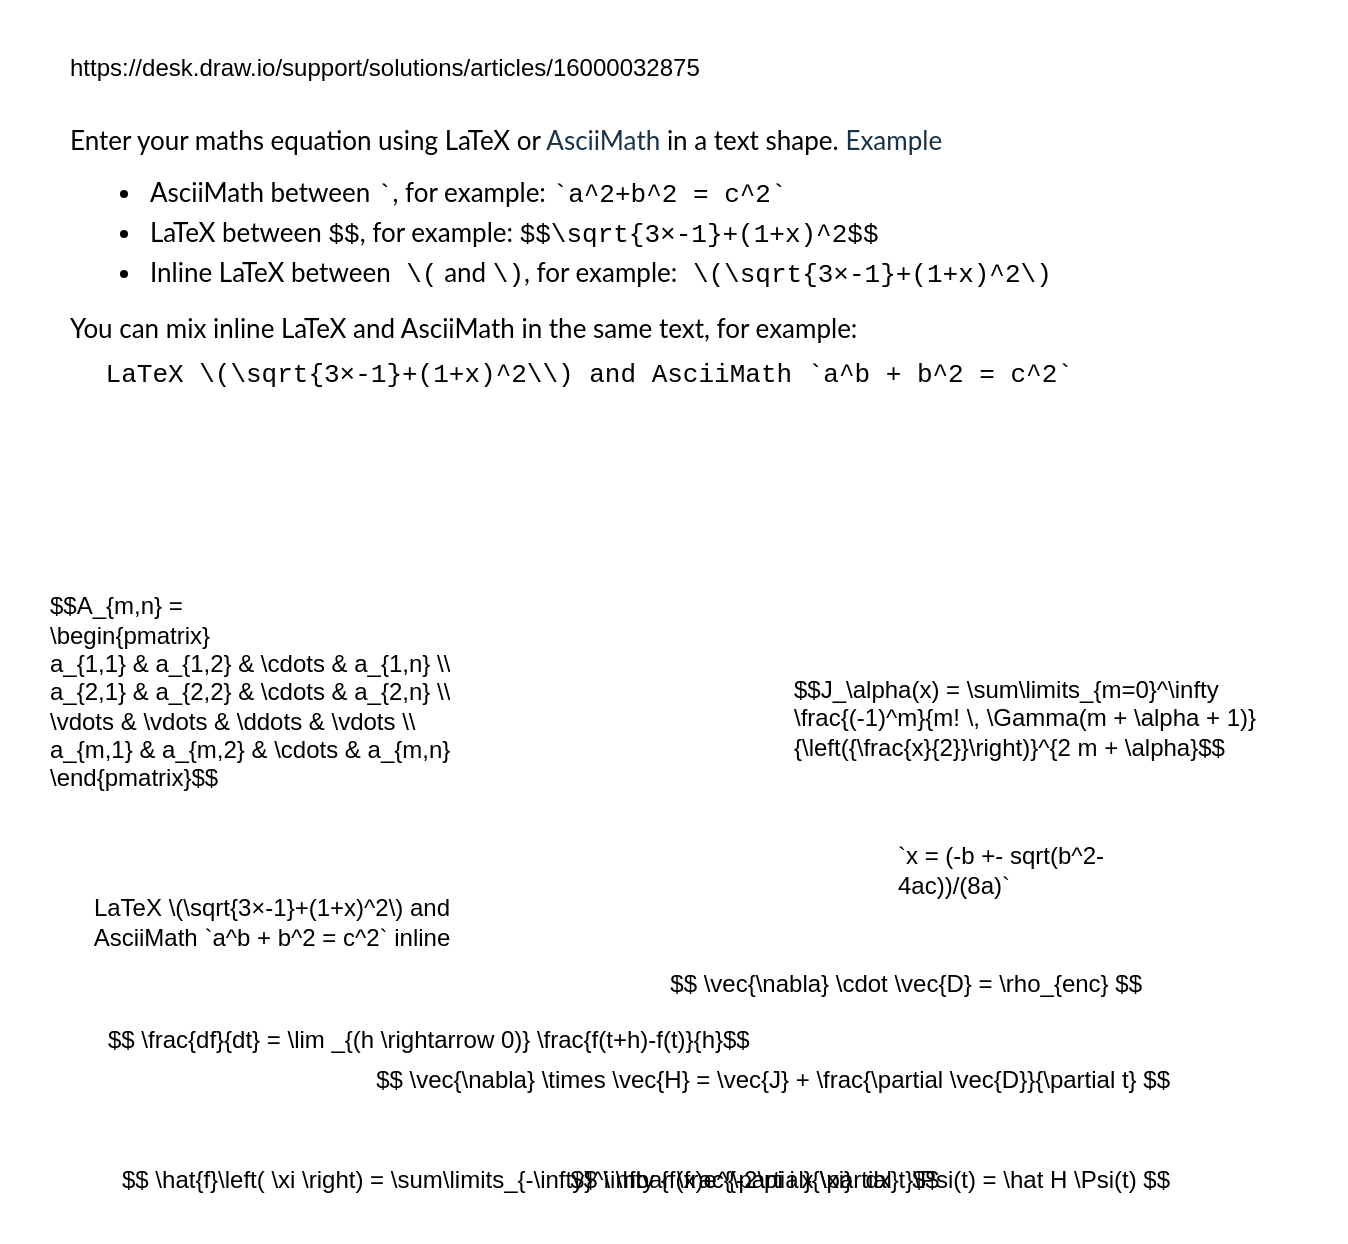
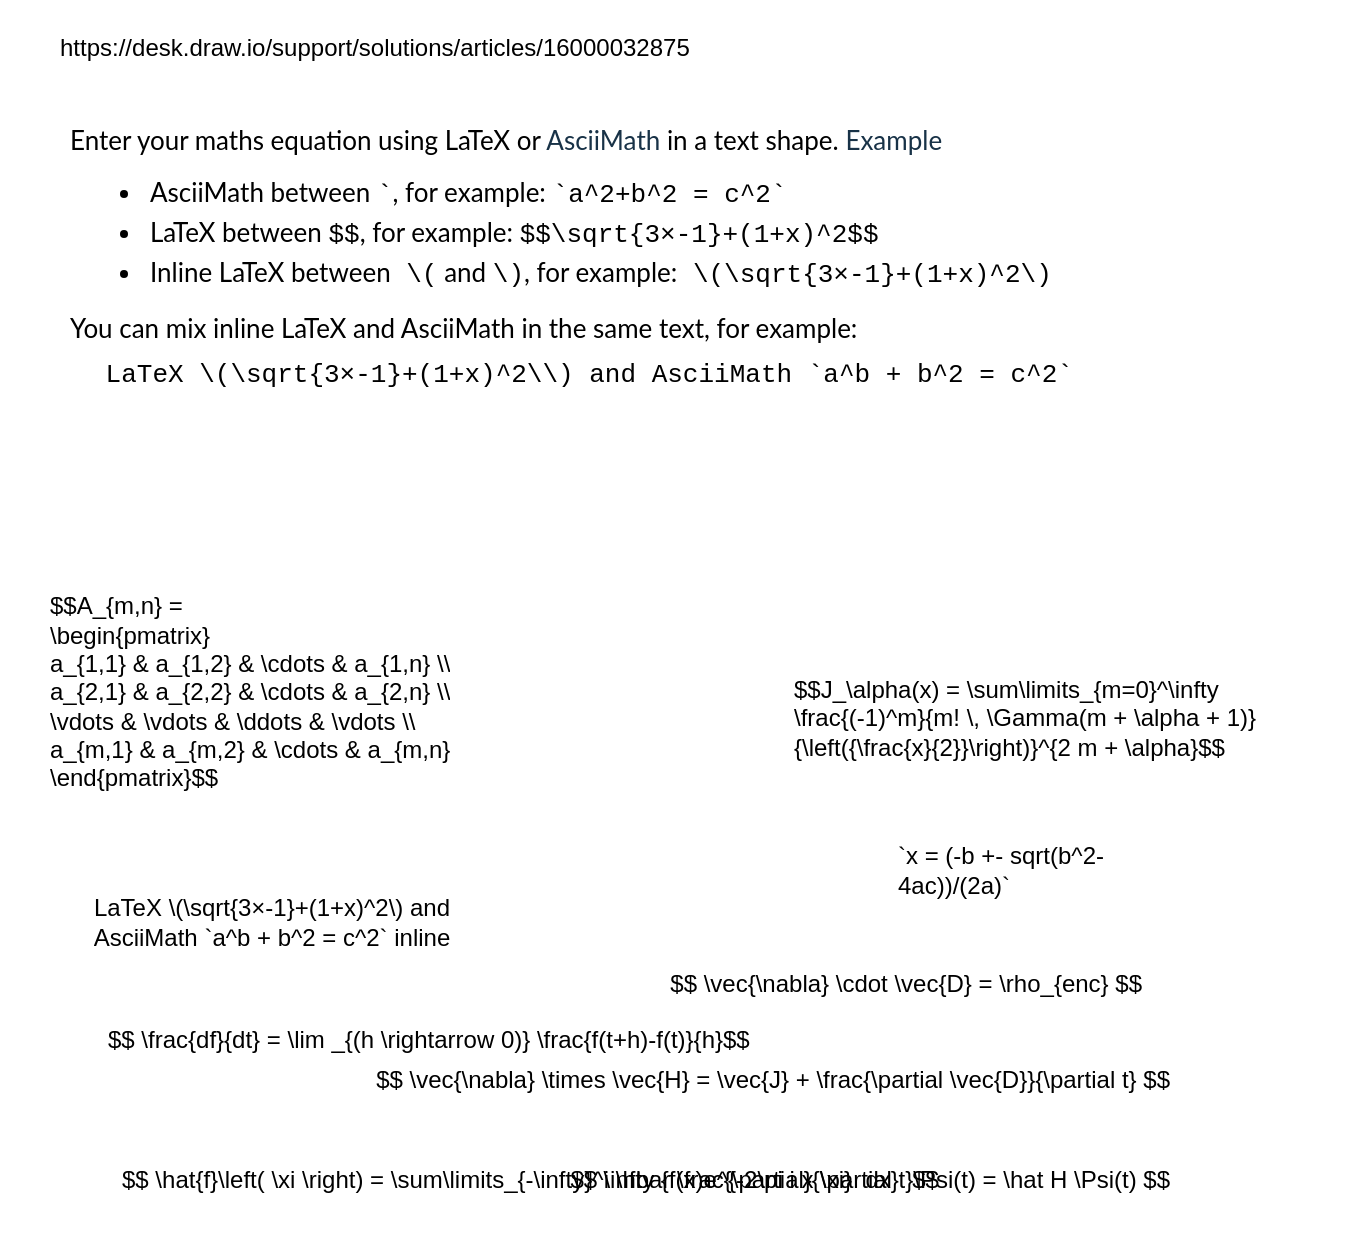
- <mxCell id="12" value="https://desk.draw.io/support/solutions/articles/16000032875" style="text;whiteSpace=wrap;html=1;" parent="1" vertex="1"><mxGeometry x="33" y="20" width="340" height="30" as="geometry" /></mxCell>
+ <mxCell id="12" value="https://desk.draw.io/support/solutions/articles/16000032875" style="text;whiteSpace=wrap;html=1;" parent="1" vertex="1"><mxGeometry x="28" y="10" width="340" height="30" as="geometry" /></mxCell>
- <mxCell id="4" value="`x = (-b +- sqrt(b^2-4ac))/(8a)`" style="text;html=1;spacing=5;spacingTop=-10;whiteSpace=wrap;overflow=hidden;fillColor=none;strokeColor=none;shadow=0;rounded=0;verticalAlign=middle" parent="1" vertex="1"><mxGeometry x="443.5" y="410" width="157" height="59" as="geometry" /></mxCell>
+ <mxCell id="4" value="`x = (-b +- sqrt(b^2-4ac))/(2a)`" style="text;html=1;spacing=5;spacingTop=-10;whiteSpace=wrap;overflow=hidden;fillColor=none;strokeColor=none;shadow=0;rounded=0;verticalAlign=middle" parent="1" vertex="1"><mxGeometry x="443.5" y="410" width="157" height="59" as="geometry" /></mxCell>
